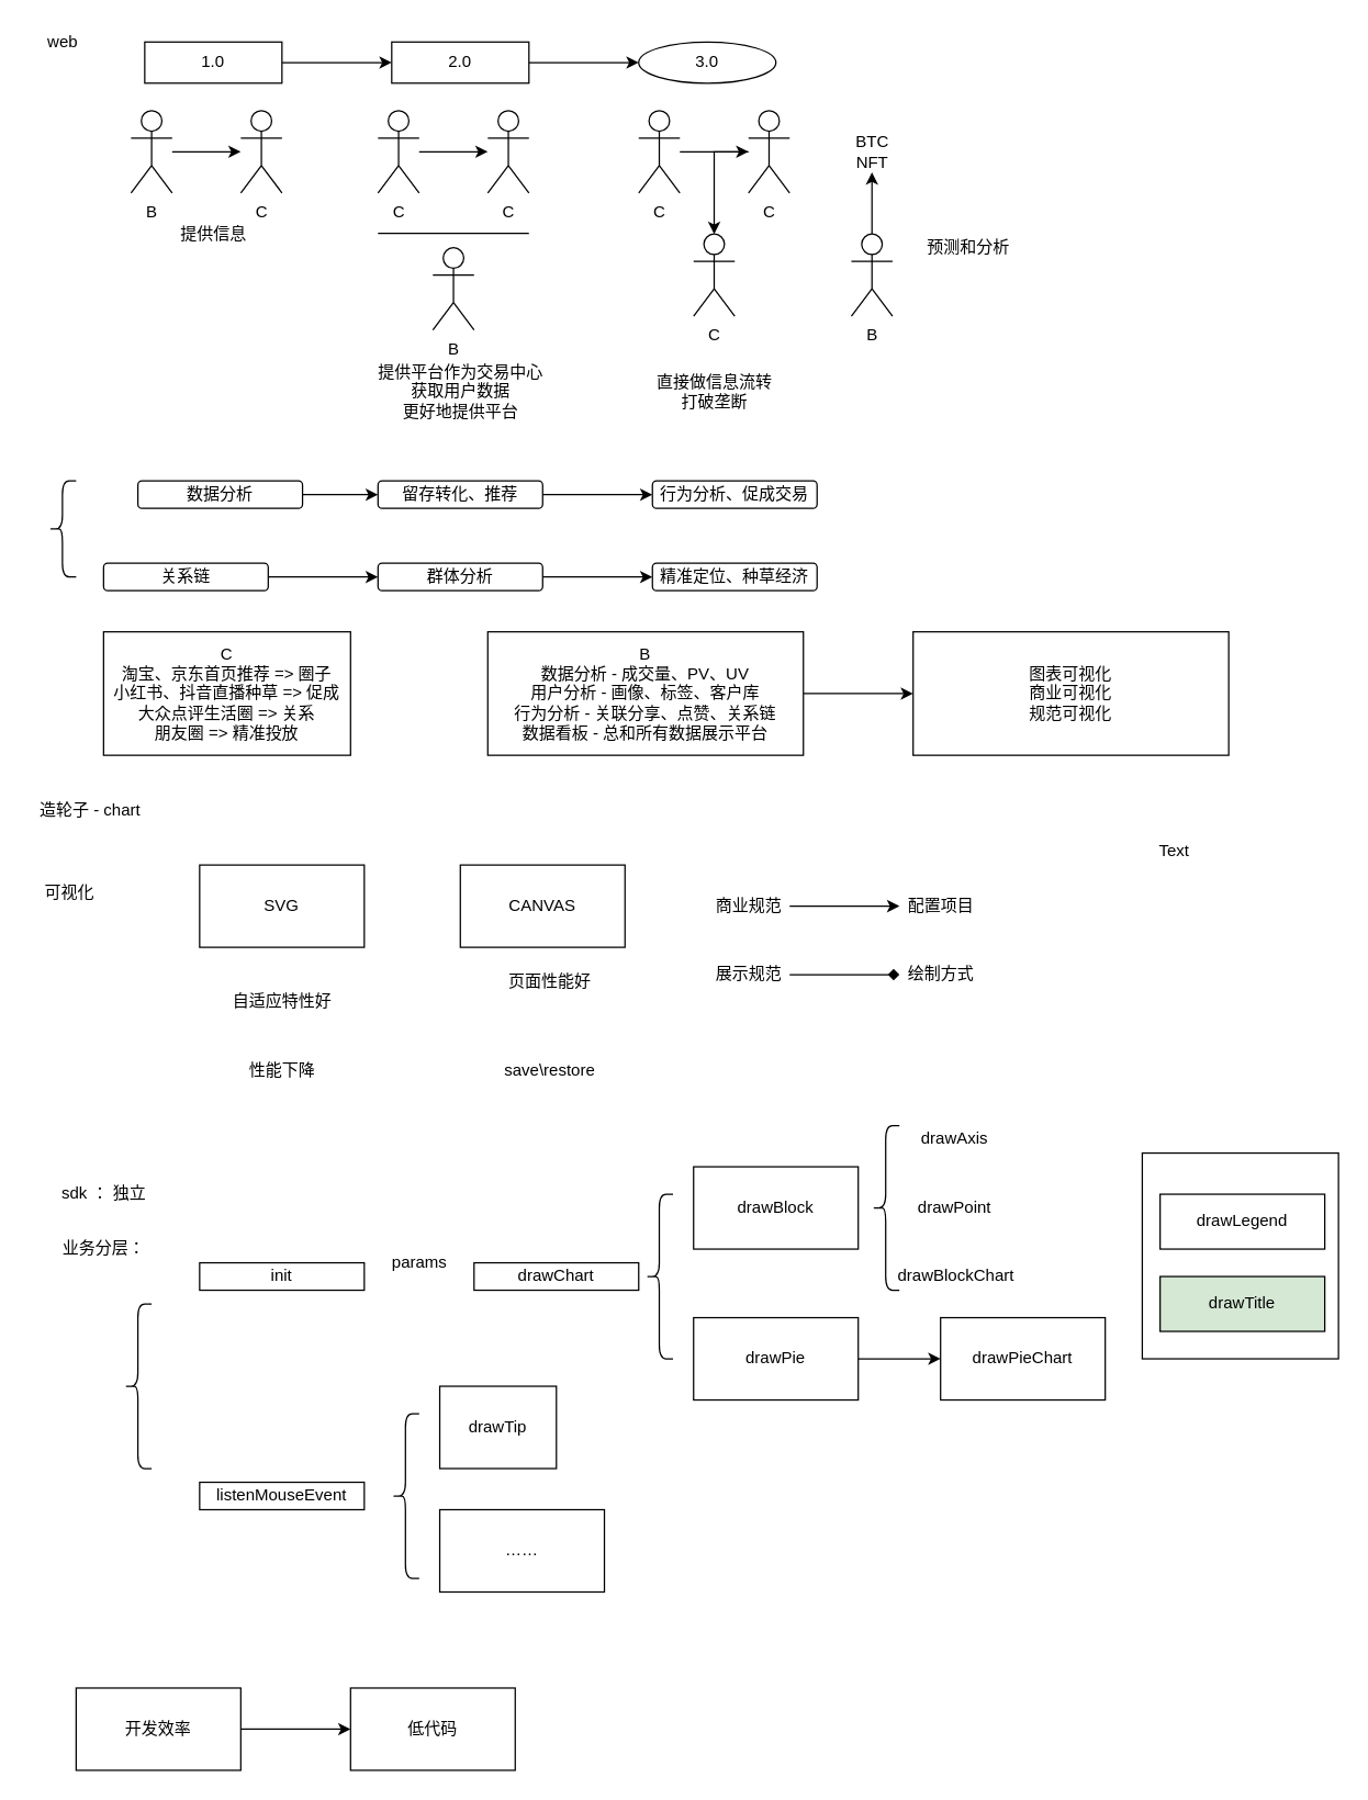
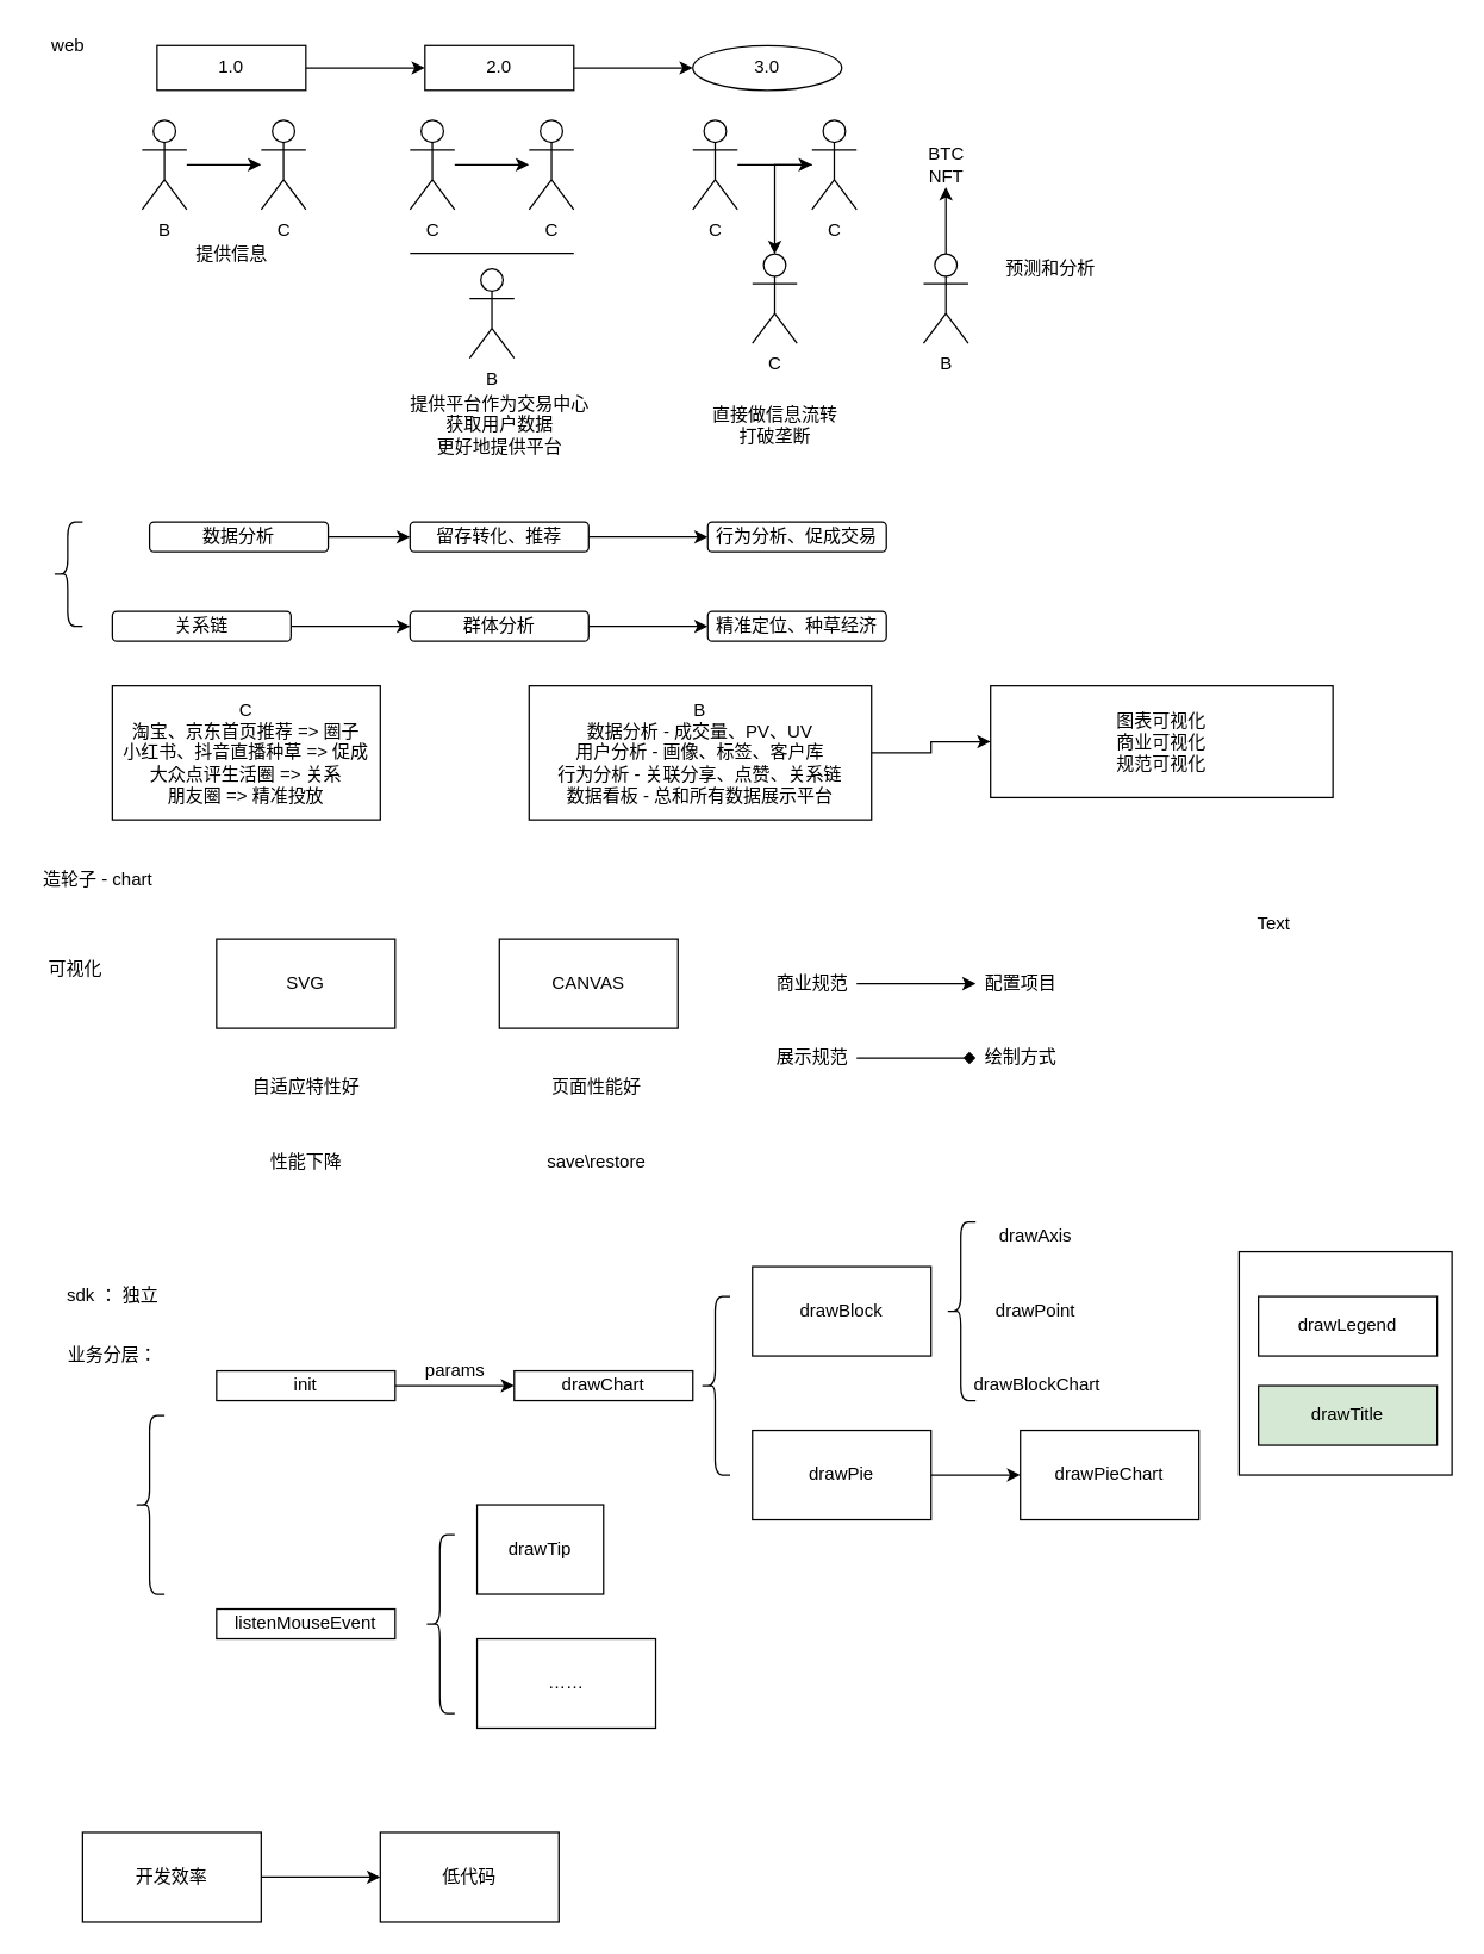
- <mxCell id="43" value="图表可视化&lt;br&gt;商业可视化&lt;br&gt;规范可视化" style="rounded=0;whiteSpace=wrap;html=1;" vertex="1" parent="1"><mxGeometry x="665" y="460" width="230" height="90" as="geometry" /></mxCell>
+ <mxCell id="43" value="图表可视化&lt;br&gt;商业可视化&lt;br&gt;规范可视化" style="rounded=0;whiteSpace=wrap;html=1;" vertex="1" parent="1"><mxGeometry x="665" y="460" width="230" height="75" as="geometry" /></mxCell>
- <mxCell id="50" value="页面性能好" style="text;html=1;align=center;verticalAlign=middle;resizable=0;points=[];autosize=1;strokeColor=none;fillColor=none;" vertex="1" parent="1"><mxGeometry x="360" y="705" width="80" height="20" as="geometry" /></mxCell>
+ <mxCell id="50" value="页面性能好" style="text;html=1;align=center;verticalAlign=middle;resizable=0;points=[];autosize=1;strokeColor=none;fillColor=none;" vertex="1" parent="1"><mxGeometry x="360" y="720" width="80" height="20" as="geometry" /></mxCell>
+ <mxCell id="60" value="" style="edgeStyle=orthogonalEdgeStyle;rounded=0;orthogonalLoop=1;jettySize=auto;html=1;" edge="1" parent="1" source="61" target="62"><mxGeometry relative="1" as="geometry" /></mxCell>
